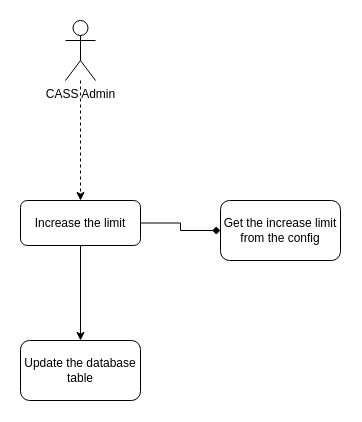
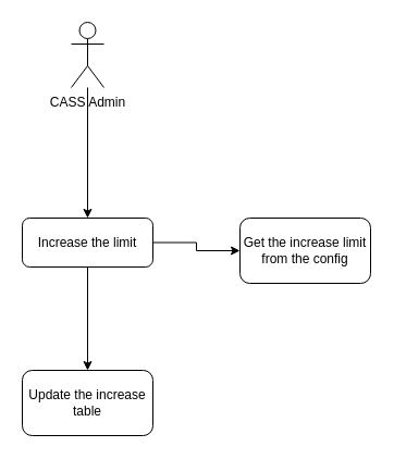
- <mxCell id="2" value="" style="edgeStyle=orthogonalEdgeStyle;rounded=0;orthogonalLoop=1;jettySize=auto;html=1;dashed=1;" edge="1" parent="1" source="3" target="6"><mxGeometry relative="1" as="geometry" /></mxCell>
+ <mxCell id="2" value="" style="edgeStyle=orthogonalEdgeStyle;rounded=0;orthogonalLoop=1;jettySize=auto;html=1;" edge="1" parent="1" source="3" target="6"><mxGeometry relative="1" as="geometry" /></mxCell>
- <mxCell id="4" value="" style="edgeStyle=orthogonalEdgeStyle;rounded=0;orthogonalLoop=1;jettySize=auto;html=1;endArrow=diamond;" edge="1" parent="1" source="6" target="7"><mxGeometry relative="1" as="geometry" /></mxCell>
+ <mxCell id="4" value="" style="edgeStyle=orthogonalEdgeStyle;rounded=0;orthogonalLoop=1;jettySize=auto;html=1;" edge="1" parent="1" source="6" target="7"><mxGeometry relative="1" as="geometry" /></mxCell>
- <mxCell id="8" value="Update the database table" style="whiteSpace=wrap;html=1;rounded=1;" vertex="1" parent="1"><mxGeometry x="20" y="340" width="120" height="60" as="geometry" /></mxCell>
+ <mxCell id="8" value="Update the increase table" style="whiteSpace=wrap;html=1;rounded=1;" vertex="1" parent="1"><mxGeometry x="20" y="340" width="120" height="60" as="geometry" /></mxCell>
